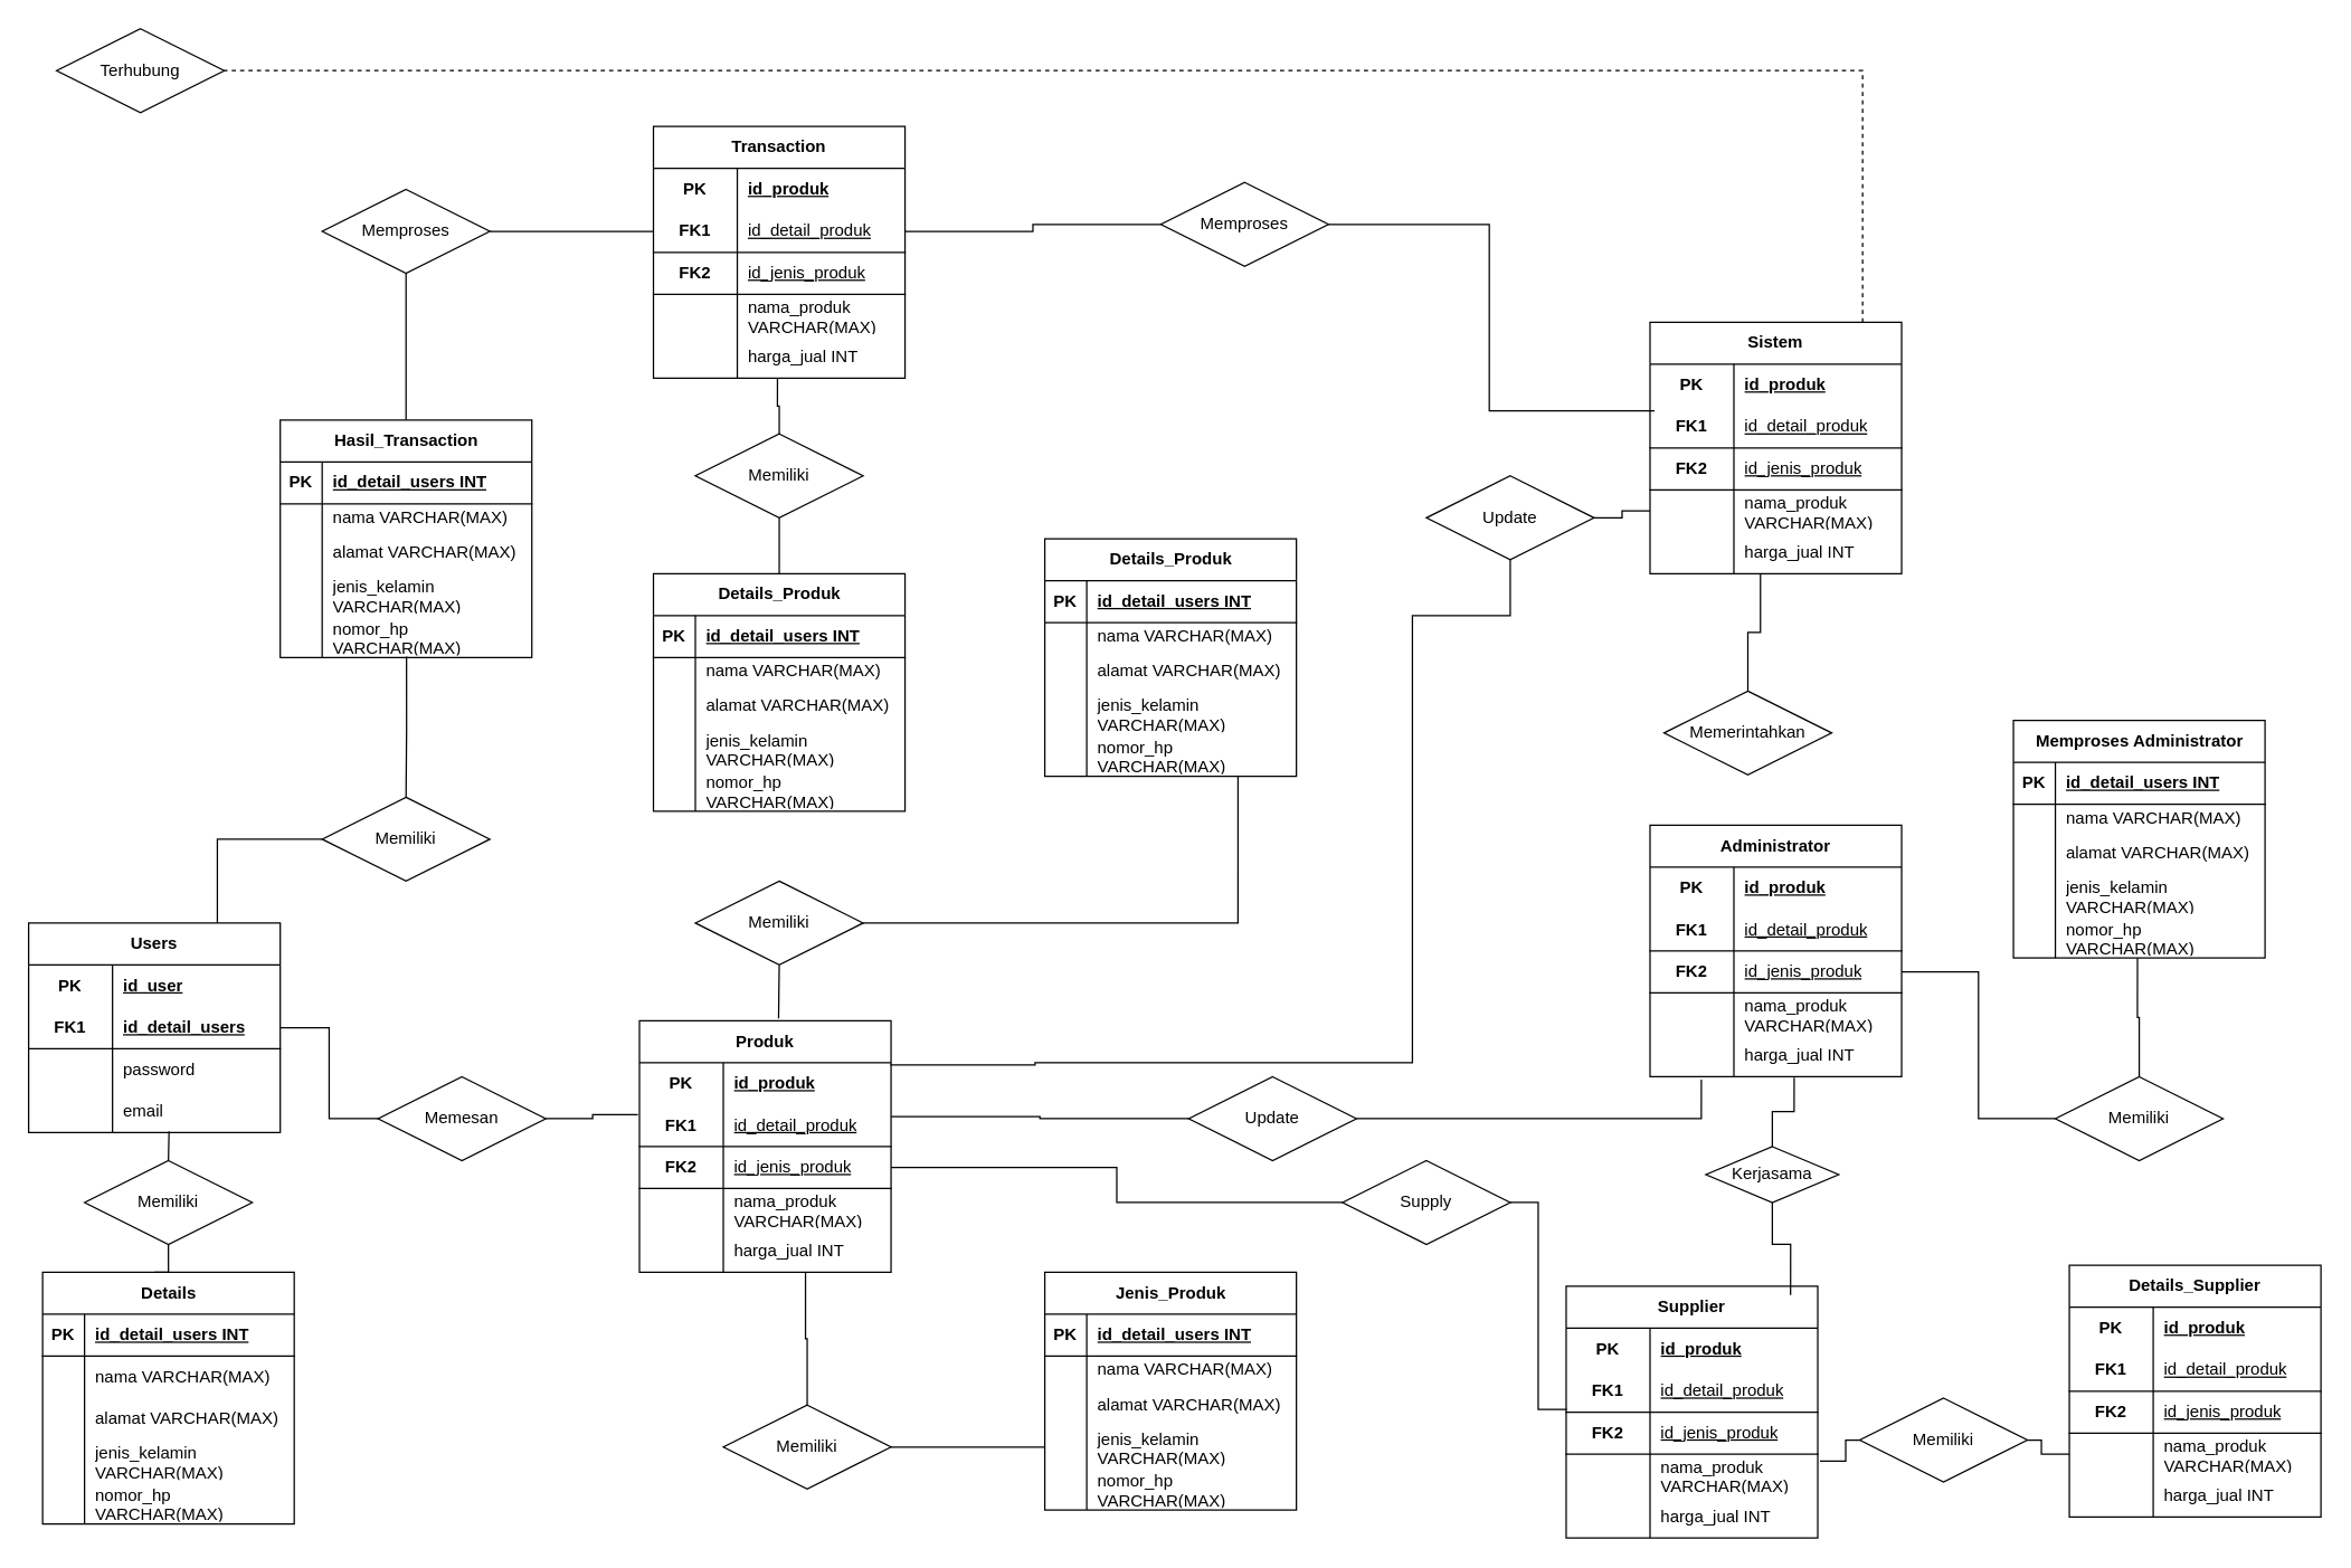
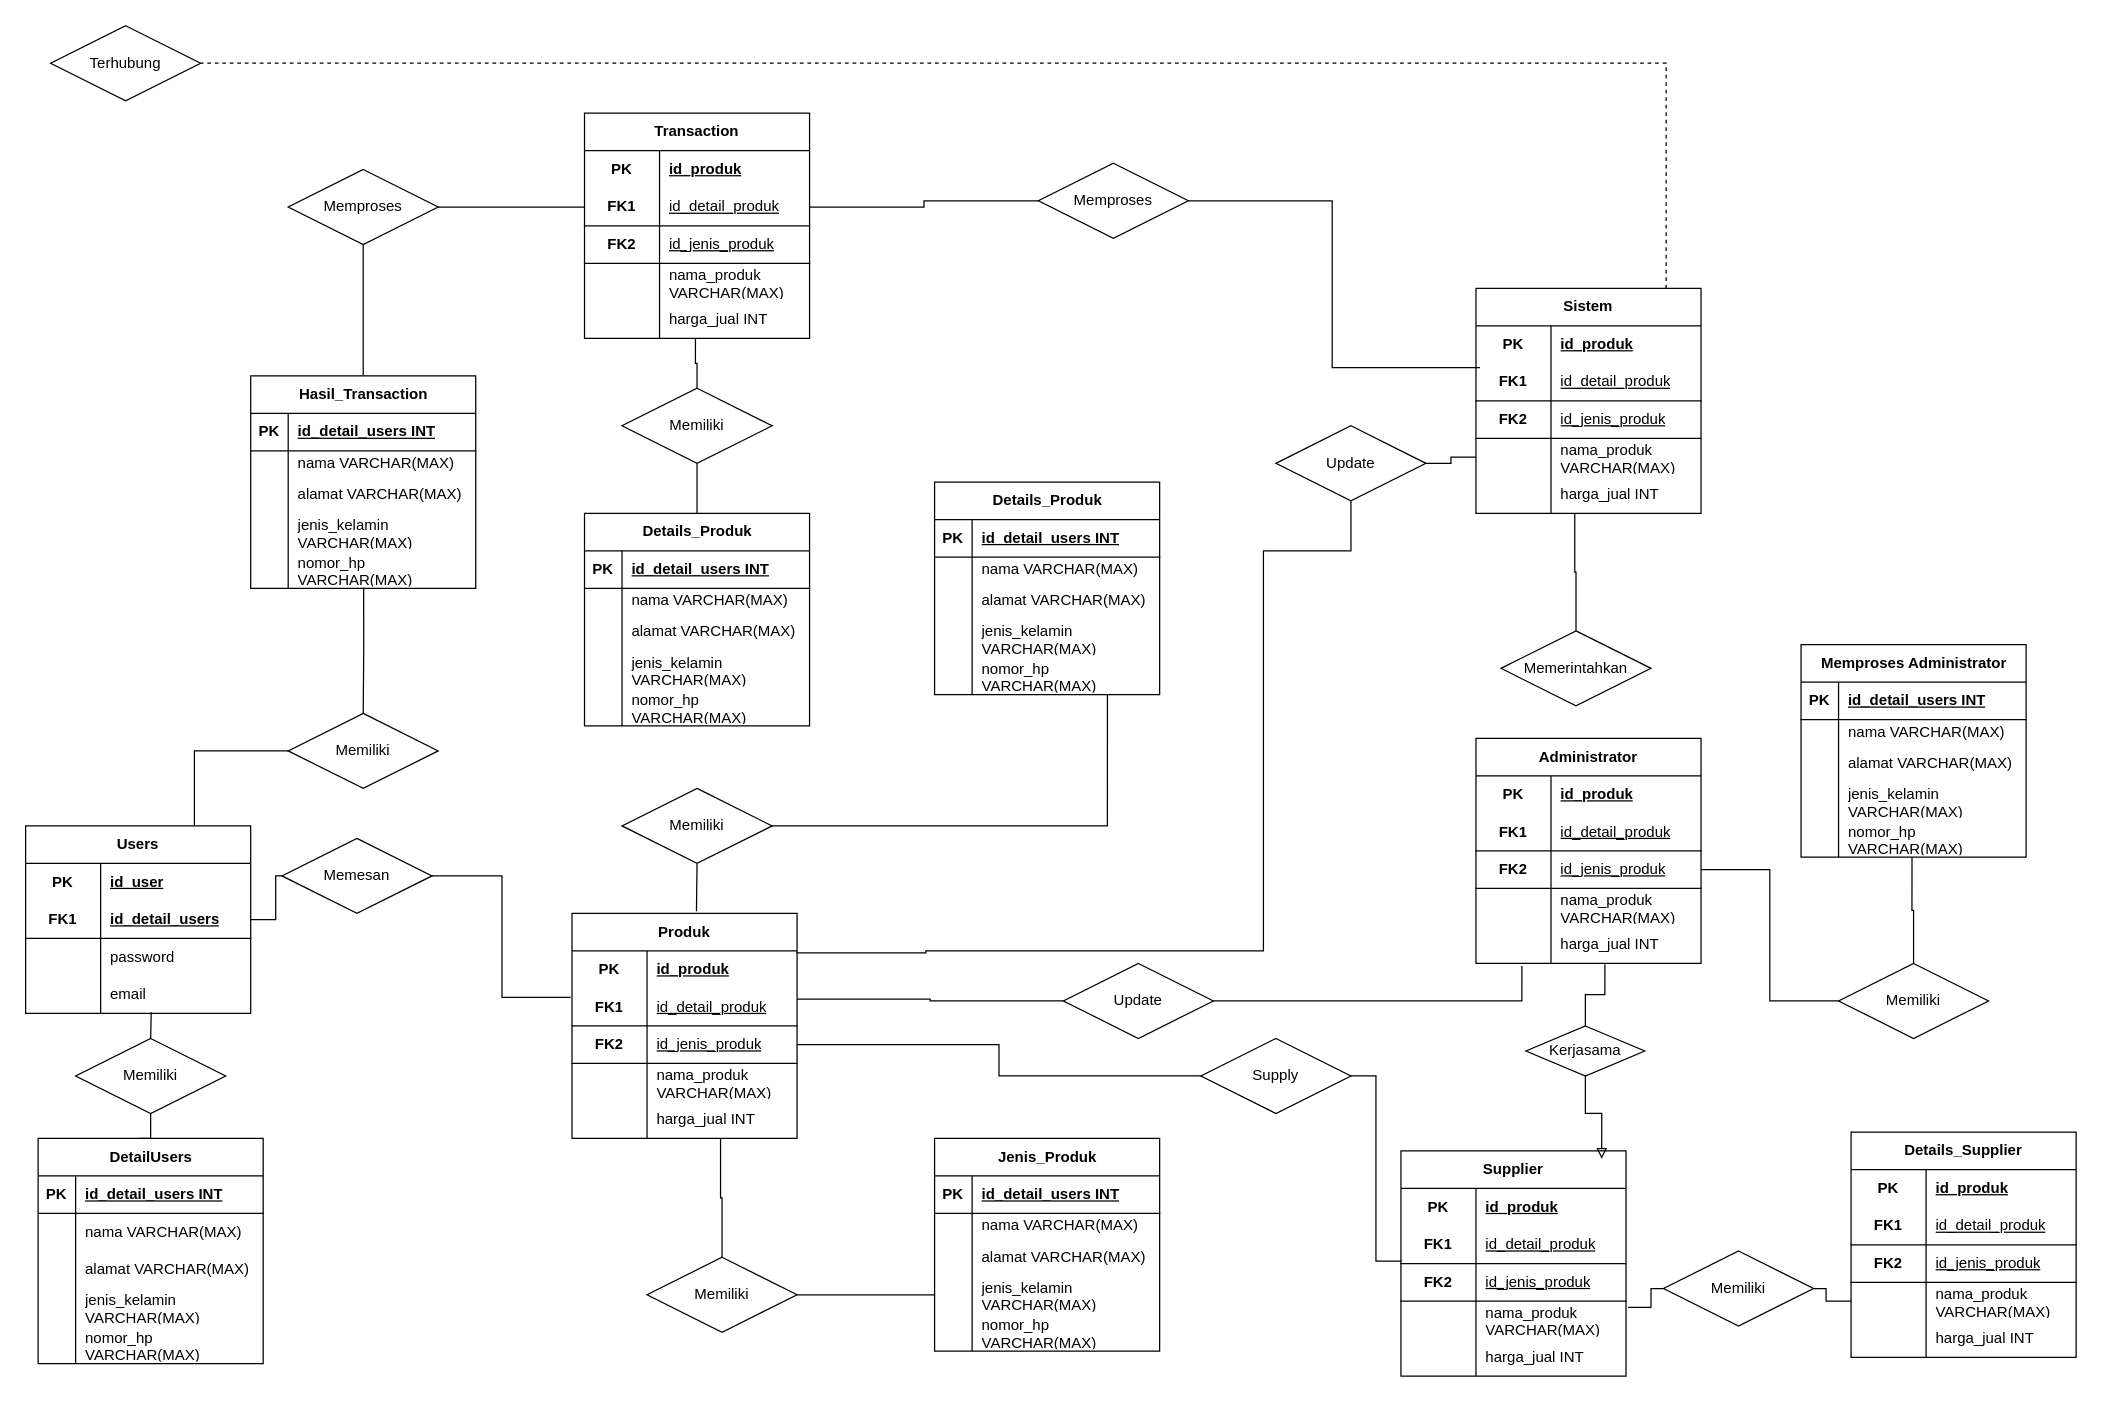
- <mxCell id="30" value="Memerintahkan" style="shape=rhombus;perimeter=rhombusPerimeter;whiteSpace=wrap;html=1;align=center;" parent="1" vertex="1"><mxGeometry x="1190" y="494" width="120" height="60" as="geometry" /></mxCell>
+ <mxCell id="30" value="Memerintahkan" style="shape=rhombus;perimeter=rhombusPerimeter;whiteSpace=wrap;html=1;align=center;" parent="1" vertex="1"><mxGeometry x="1200" y="504" width="120" height="60" as="geometry" /></mxCell>
- <mxCell id="5" value="Memesan" style="shape=rhombus;perimeter=rhombusPerimeter;whiteSpace=wrap;html=1;align=center;" parent="1" vertex="1"><mxGeometry x="270" y="770" width="120" height="60" as="geometry" /></mxCell>
+ <mxCell id="5" value="Memesan" style="shape=rhombus;perimeter=rhombusPerimeter;whiteSpace=wrap;html=1;align=center;" parent="1" vertex="1"><mxGeometry x="225" y="670" width="120" height="60" as="geometry" /></mxCell>
- <mxCell id="172" style="edgeStyle=orthogonalEdgeStyle;rounded=0;orthogonalLoop=1;jettySize=auto;html=1;exitX=0.5;exitY=1;exitDx=0;exitDy=0;entryX=0.892;entryY=0.035;entryDx=0;entryDy=0;entryPerimeter=0;endArrow=none;endFill=0;" edge="1" parent="1" source="17" target="156"><mxGeometry relative="1" as="geometry" /></mxCell>
+ <mxCell id="172" style="edgeStyle=orthogonalEdgeStyle;rounded=0;orthogonalLoop=1;jettySize=auto;html=1;exitX=0.5;exitY=1;exitDx=0;exitDy=0;entryX=0.892;entryY=0.035;entryDx=0;entryDy=0;entryPerimeter=0;endArrow=block;endFill=0;" edge="1" parent="1" source="17" target="156"><mxGeometry relative="1" as="geometry" /></mxCell>
- <mxCell id="56" value="Details" style="shape=table;startSize=30;container=1;collapsible=1;childLayout=tableLayout;fixedRows=1;rowLines=0;fontStyle=1;align=center;resizeLast=1;html=1;" vertex="1" parent="1"><mxGeometry x="30" y="910" width="180" height="180" as="geometry"><mxRectangle x="20" y="1010" width="70" height="30" as="alternateBounds" /></mxGeometry></mxCell>
+ <mxCell id="56" value="DetailUsers" style="shape=table;startSize=30;container=1;collapsible=1;childLayout=tableLayout;fixedRows=1;rowLines=0;fontStyle=1;align=center;resizeLast=1;html=1;" vertex="1" parent="1"><mxGeometry x="30" y="910" width="180" height="180" as="geometry"><mxRectangle x="20" y="1010" width="70" height="30" as="alternateBounds" /></mxGeometry></mxCell>
